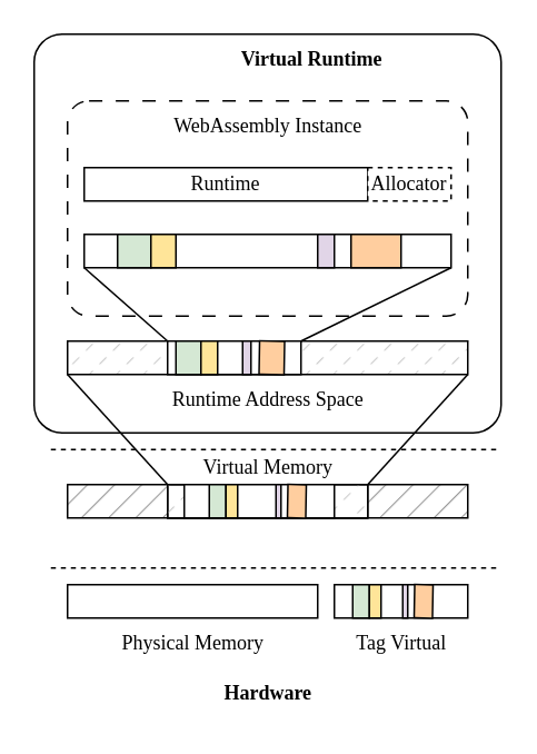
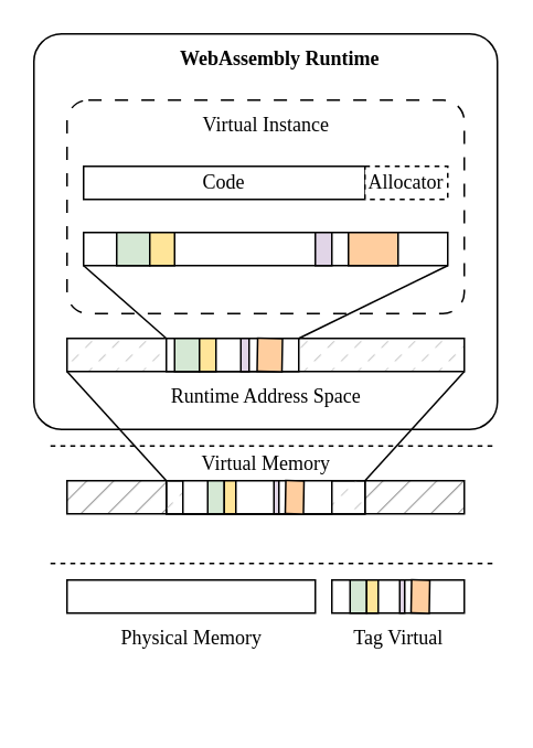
- <mxCell id="12" value="Virtual Runtime" style="text;html=1;align=right;verticalAlign=middle;resizable=0;points=[];autosize=1;strokeColor=none;fillColor=none;fontStyle=1;fontFamily=Computer Modern;fontSource=https%3A%2F%2Ffonts.googleapis.com%2Fcss%3Ffamily%3DComputer%2BModern;" vertex="1" parent="1"><mxGeometry x="90" y="20" width="140" height="30" as="geometry" /></mxCell>
+ <mxCell id="12" value="WebAssembly Runtime" style="text;html=1;align=right;verticalAlign=middle;resizable=0;points=[];autosize=1;strokeColor=none;fillColor=none;fontStyle=1;fontFamily=Computer Modern;fontSource=https%3A%2F%2Ffonts.googleapis.com%2Fcss%3Ffamily%3DComputer%2BModern;" vertex="1" parent="1"><mxGeometry x="90" y="20" width="140" height="30" as="geometry" /></mxCell>
- <mxCell id="27" value="WebAssembly Instance" style="text;html=1;align=center;verticalAlign=middle;resizable=0;points=[];autosize=1;strokeColor=none;fillColor=none;fontFamily=Computer Modern;fontSource=https%3A%2F%2Ffonts.googleapis.com%2Fcss%3Ffamily%3DComputer%2BModern;" vertex="1" parent="1"><mxGeometry x="90" y="60" width="140" height="30" as="geometry" /></mxCell>
+ <mxCell id="27" value="Virtual Instance" style="text;html=1;align=center;verticalAlign=middle;resizable=0;points=[];autosize=1;strokeColor=none;fillColor=none;fontFamily=Computer Modern;fontSource=https%3A%2F%2Ffonts.googleapis.com%2Fcss%3Ffamily%3DComputer%2BModern;" vertex="1" parent="1"><mxGeometry x="90" y="60" width="140" height="30" as="geometry" /></mxCell>
- <mxCell id="19" value="Runtime" style="rounded=0;whiteSpace=wrap;html=1;fontFamily=Computer Modern;fontSource=https%3A%2F%2Ffonts.googleapis.com%2Fcss%3Ffamily%3DComputer%2BModern;" vertex="1" parent="1"><mxGeometry x="50" y="100" width="170" height="20" as="geometry" /></mxCell>
+ <mxCell id="19" value="Code" style="rounded=0;whiteSpace=wrap;html=1;fontFamily=Computer Modern;fontSource=https%3A%2F%2Ffonts.googleapis.com%2Fcss%3Ffamily%3DComputer%2BModern;" vertex="1" parent="1"><mxGeometry x="50" y="100" width="170" height="20" as="geometry" /></mxCell>
- <mxCell id="10" value="Hardware" style="text;html=1;align=center;verticalAlign=middle;resizable=0;points=[];autosize=1;strokeColor=none;fillColor=none;fontStyle=1;fontFamily=Computer Modern;fontSource=https%3A%2F%2Ffonts.googleapis.com%2Fcss%3Ffamily%3DComputer%2BModern;" vertex="1" parent="1"><mxGeometry x="120" y="400" width="80" height="30" as="geometry" /></mxCell>
